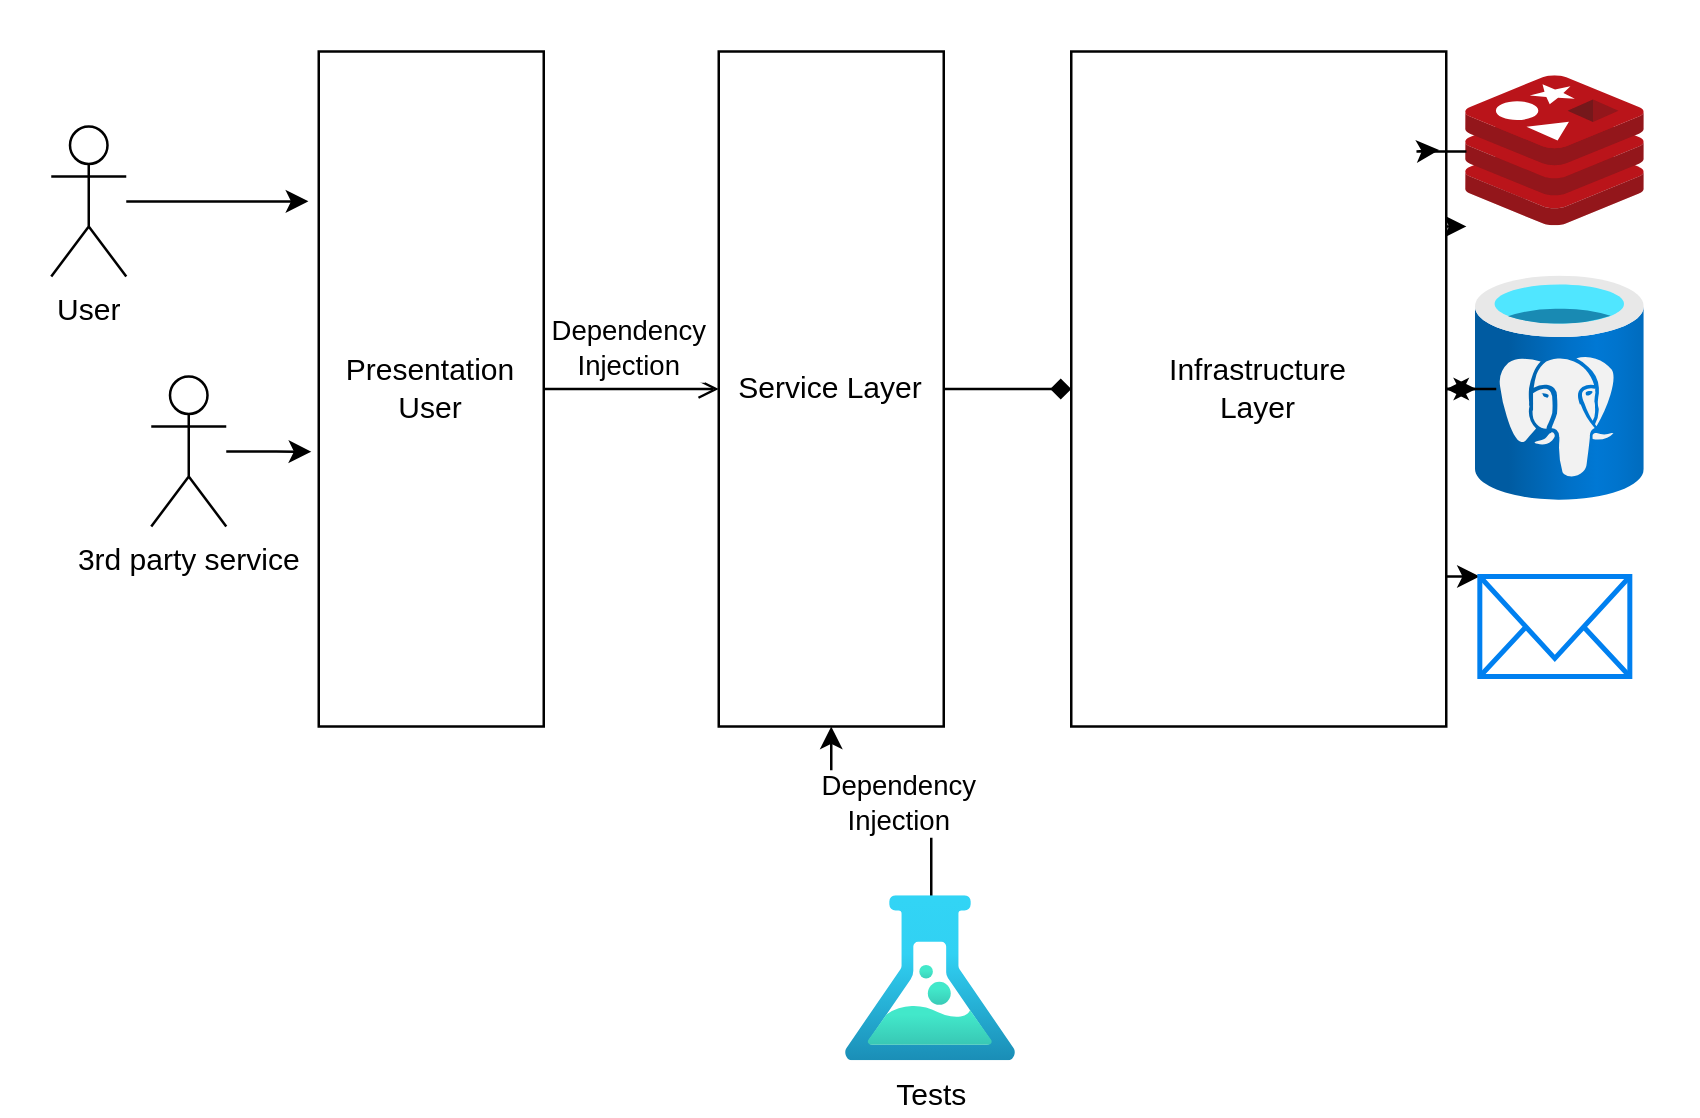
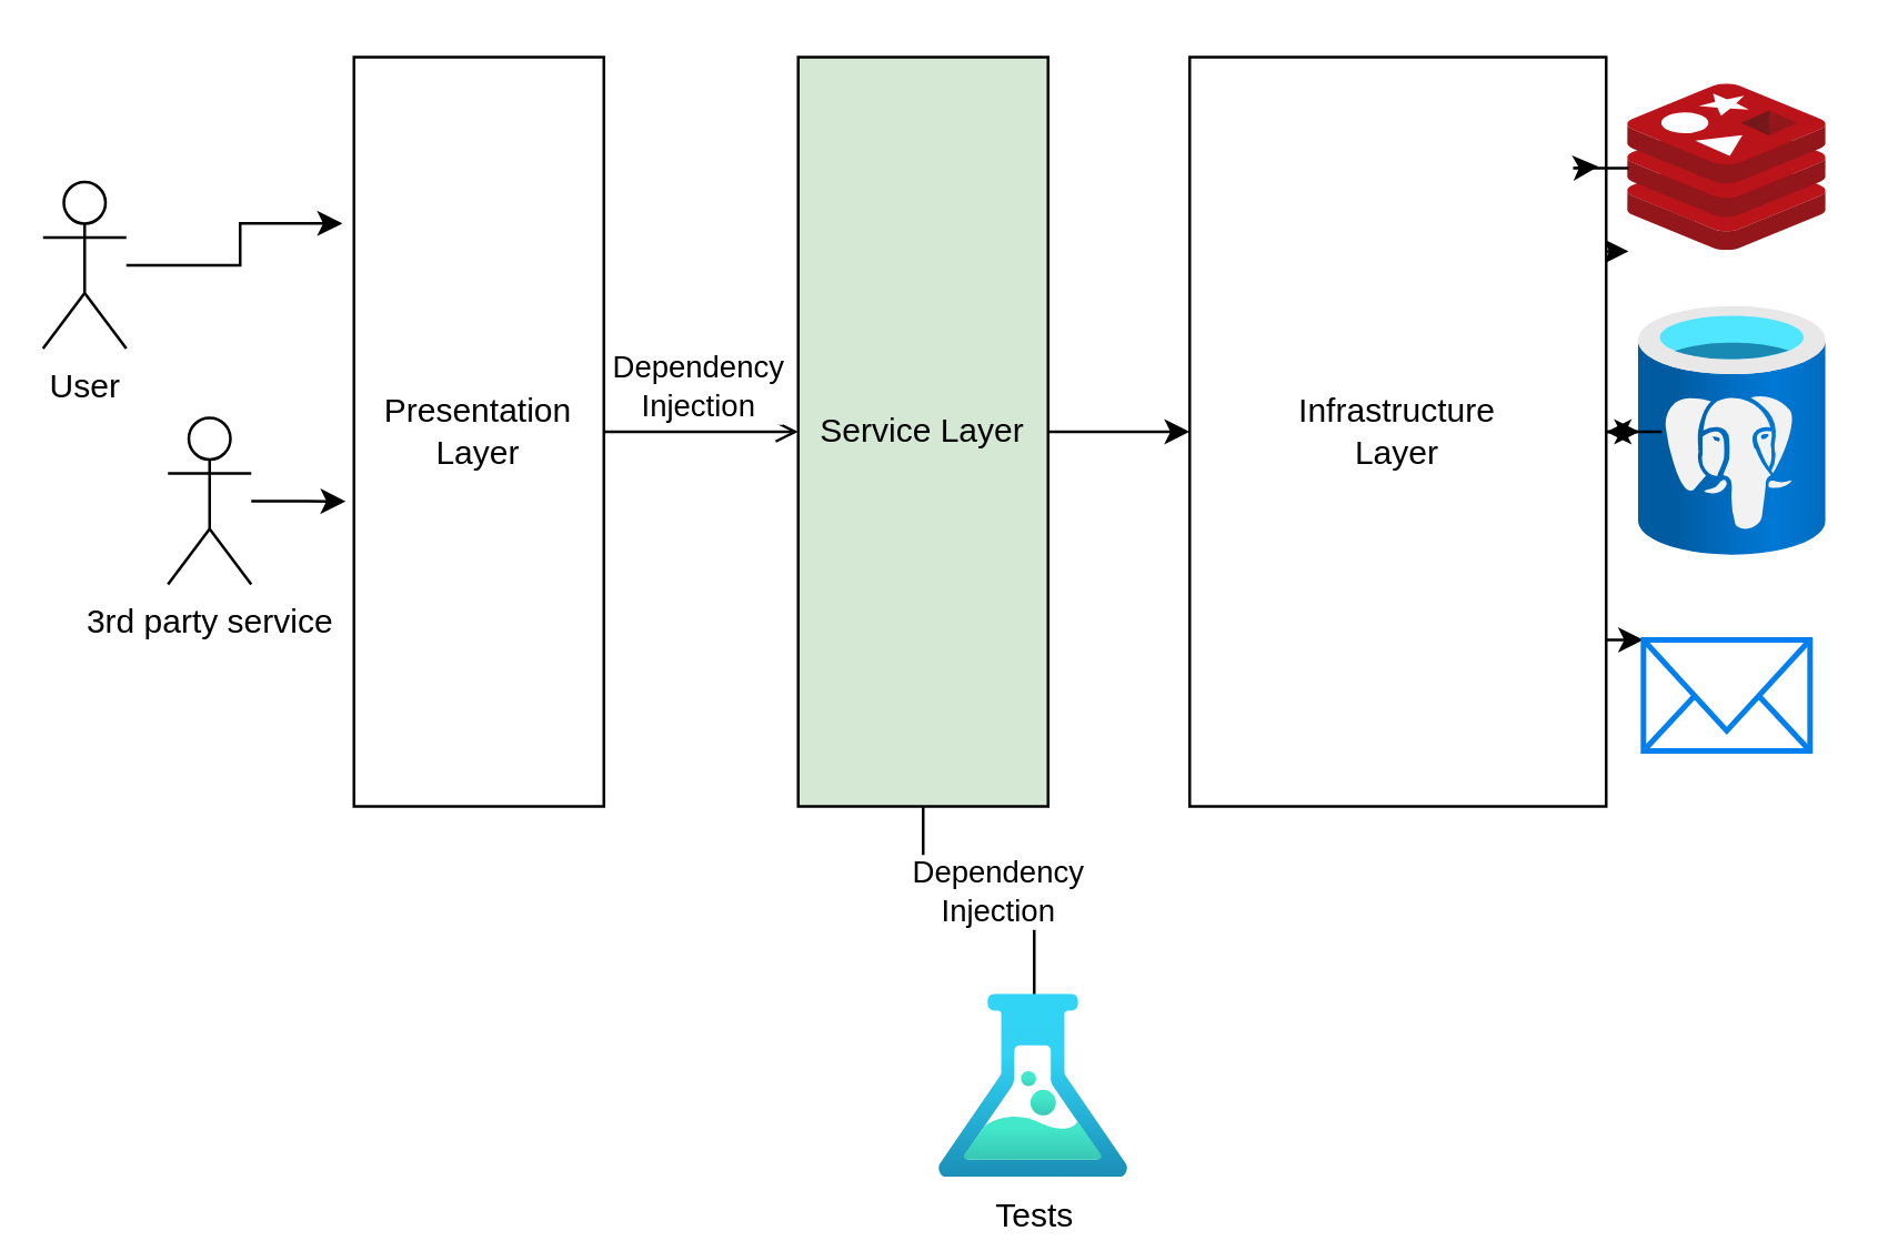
- <mxCell id="19" value="User" style="shape=umlActor;verticalLabelPosition=bottom;verticalAlign=top;html=1;outlineConnect=0;" vertex="1" parent="1"><mxGeometry x="20" y="50" width="30" height="60" as="geometry" /></mxCell>
+ <mxCell id="19" value="User" style="shape=umlActor;verticalLabelPosition=bottom;verticalAlign=top;html=1;outlineConnect=0;" vertex="1" parent="1"><mxGeometry x="15" y="65" width="30" height="60" as="geometry" /></mxCell>
- <mxCell id="8" value="&lt;div&gt;Presentation&lt;/div&gt;&lt;div&gt;User&lt;br&gt;&lt;/div&gt;" style="rounded=0;whiteSpace=wrap;html=1;" vertex="1" parent="1"><mxGeometry x="127" y="20" width="90" height="270" as="geometry" /></mxCell>
+ <mxCell id="8" value="&lt;div&gt;Presentation&lt;/div&gt;&lt;div&gt;Layer&lt;br&gt;&lt;/div&gt;" style="rounded=0;whiteSpace=wrap;html=1;" vertex="1" parent="1"><mxGeometry x="127" y="20" width="90" height="270" as="geometry" /></mxCell>
- <mxCell id="10" value="Service Layer" style="rounded=0;whiteSpace=wrap;html=1;" vertex="1" parent="1"><mxGeometry x="287" y="20" width="90" height="270" as="geometry" /></mxCell>
+ <mxCell id="10" value="Service Layer" style="rounded=0;whiteSpace=wrap;html=1;fillColor=#d5e8d4;" vertex="1" parent="1"><mxGeometry x="287" y="20" width="90" height="270" as="geometry" /></mxCell>
- <mxCell id="9" style="edgeStyle=orthogonalEdgeStyle;rounded=0;orthogonalLoop=1;jettySize=auto;html=1;entryX=0;entryY=0.5;entryDx=0;entryDy=0;endArrow=diamond;" edge="1" parent="1" source="10" target="14"><mxGeometry relative="1" as="geometry" /></mxCell>
+ <mxCell id="9" style="edgeStyle=orthogonalEdgeStyle;rounded=0;orthogonalLoop=1;jettySize=auto;html=1;entryX=0;entryY=0.5;entryDx=0;entryDy=0;" edge="1" parent="1" source="10" target="14"><mxGeometry relative="1" as="geometry" /></mxCell>
- <mxCell id="15" style="edgeStyle=orthogonalEdgeStyle;rounded=0;orthogonalLoop=1;jettySize=auto;html=1;" edge="1" parent="1" source="17" target="10"><mxGeometry relative="1" as="geometry" /></mxCell>
+ <mxCell id="15" style="edgeStyle=orthogonalEdgeStyle;rounded=0;orthogonalLoop=1;jettySize=auto;html=1;endArrow=none;" edge="1" parent="1" source="17" target="10"><mxGeometry relative="1" as="geometry" /></mxCell>
